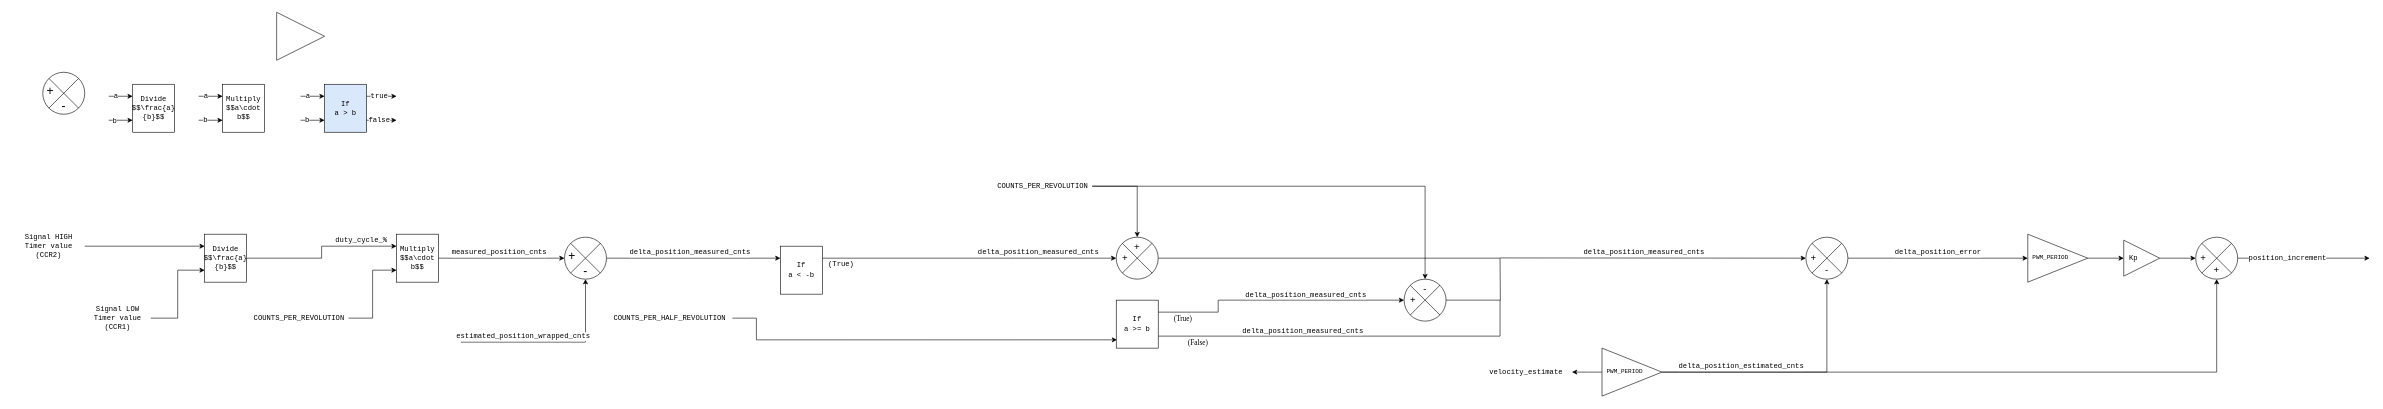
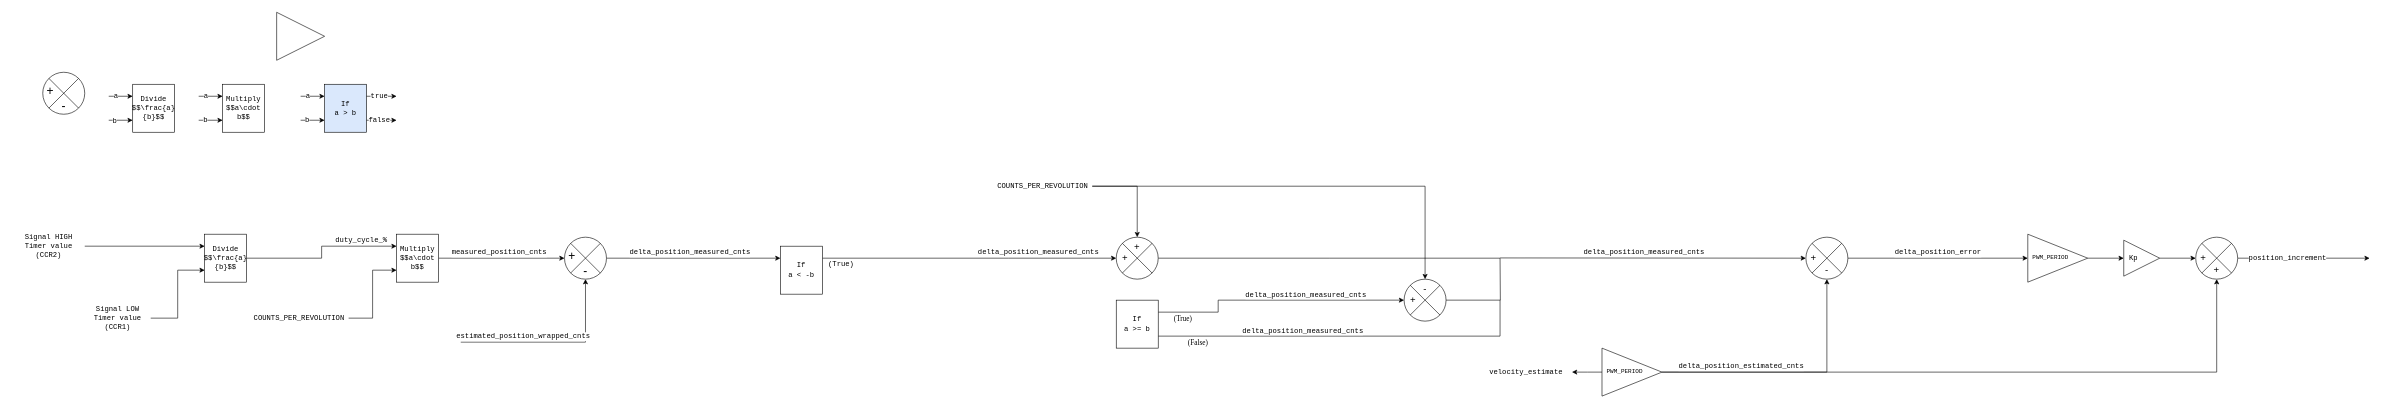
- <mxCell id="46" value="&lt;font face=&quot;Courier New&quot;&gt;COUNTS_PER_HALF_REVOLUTION&lt;/font&gt;" style="rounded=0;whiteSpace=wrap;html=1;strokeColor=none;fillColor=none;align=left;" vertex="1" parent="1"><mxGeometry x="1020" y="500" width="200" height="60" as="geometry" /></mxCell>
- <mxCell id="45" style="edgeStyle=orthogonalEdgeStyle;rounded=0;html=1;entryX=0.019;entryY=0.827;entryDx=0;entryDy=0;entryPerimeter=0;labelBackgroundColor=none;fontFamily=Times New Roman;fontSize=16;" edge="1" parent="1" source="46" target="53"><mxGeometry relative="1" as="geometry"><Array as="points"><mxPoint x="1260" y="530" /><mxPoint x="1260" y="566" /></Array></mxGeometry></mxCell>
